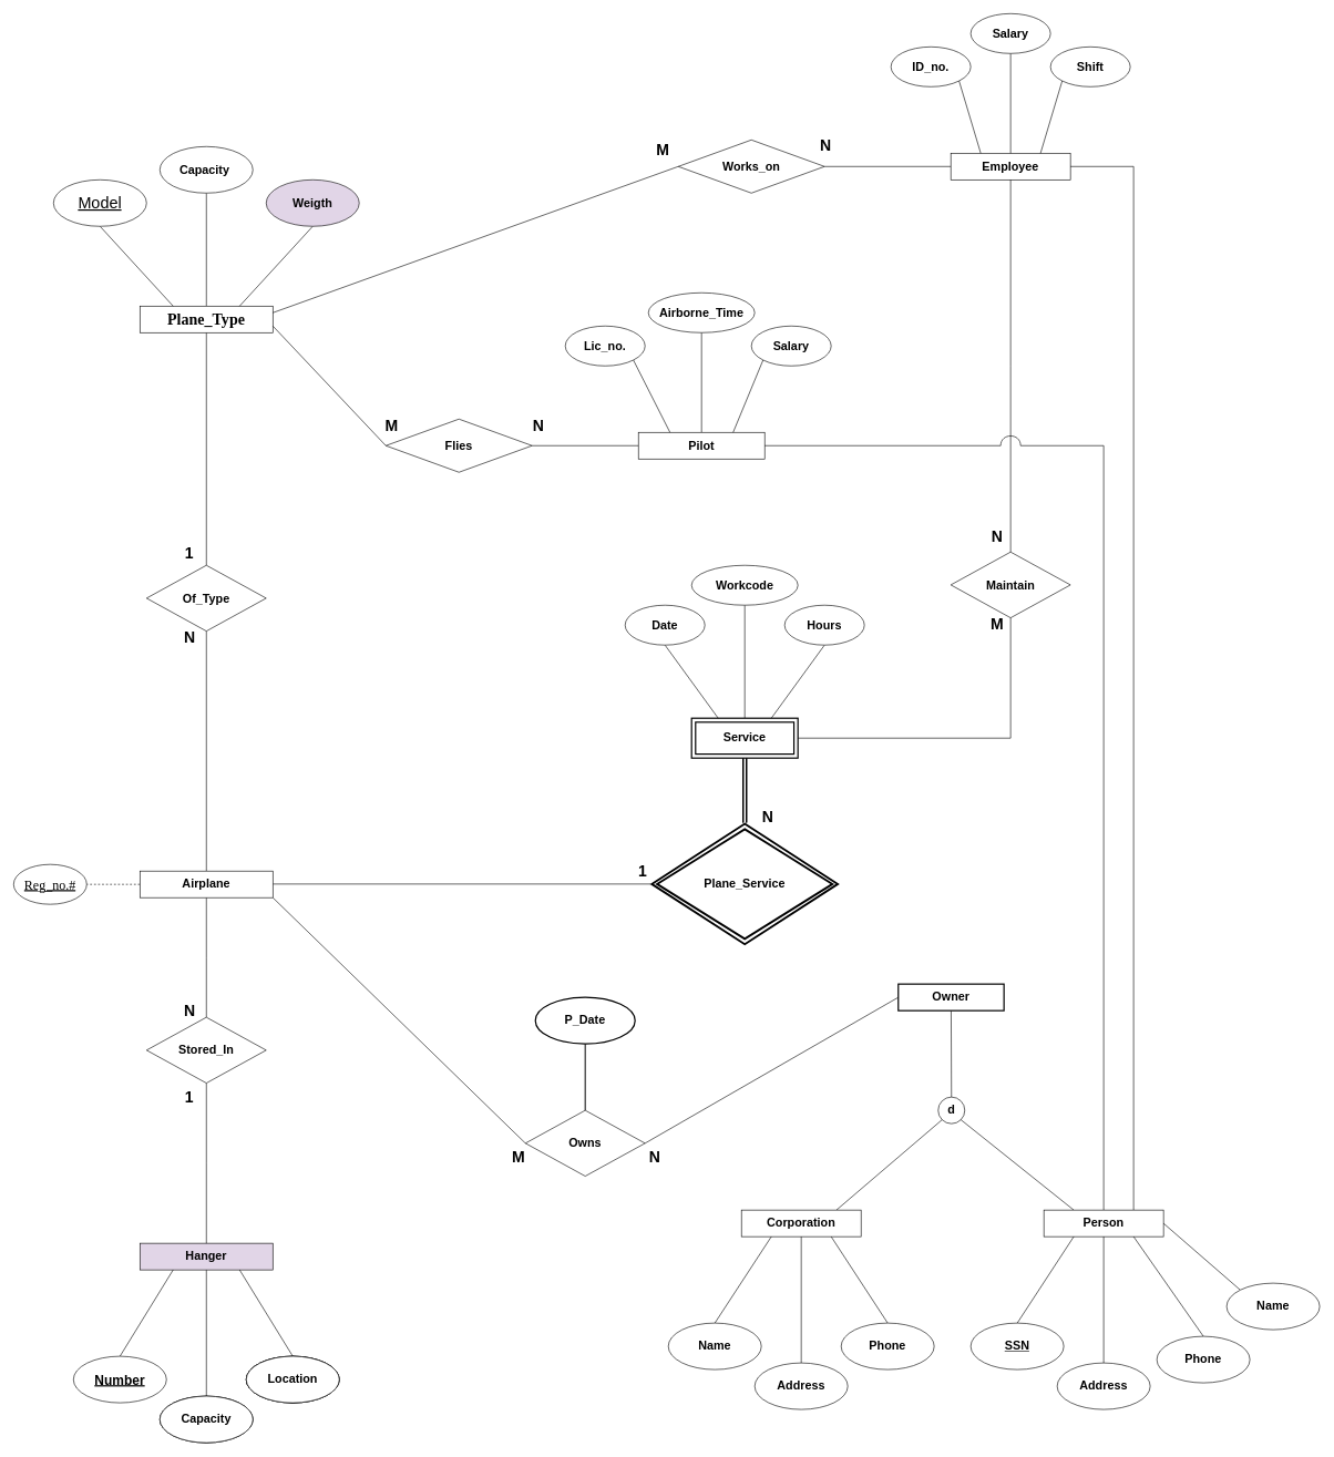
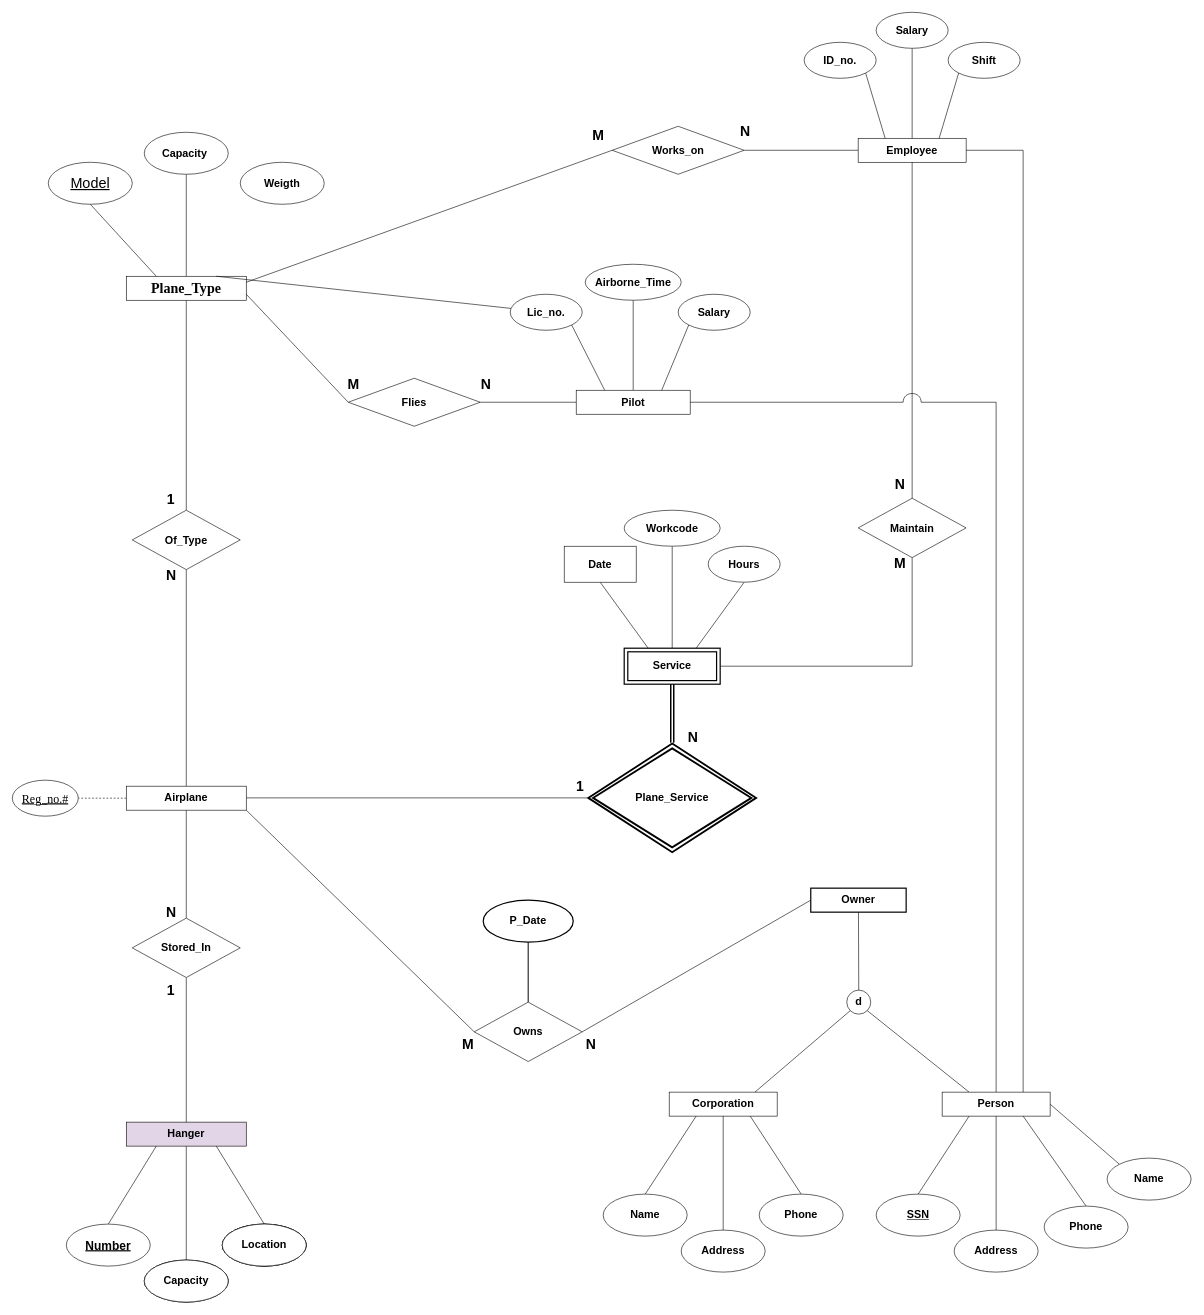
- <mxCell id="15" value="&lt;h2&gt;Weigth&lt;/h2&gt;" style="ellipse;whiteSpace=wrap;html=1;fillColor=#e1d5e7;" parent="1" vertex="1"><mxGeometry x="400" y="270" width="140" height="70" as="geometry" /></mxCell>
+ <mxCell id="15" value="&lt;h2&gt;Weigth&lt;/h2&gt;" style="ellipse;whiteSpace=wrap;html=1;" parent="1" vertex="1"><mxGeometry x="400" y="270" width="140" height="70" as="geometry" /></mxCell>
- <mxCell id="13" value="" style="endArrow=none;html=1;strokeColor=#000000;exitX=0.75;exitY=0;exitDx=0;exitDy=0;entryX=0.5;entryY=1;entryDx=0;entryDy=0;" parent="1" source="12" target="15" edge="1"><mxGeometry width="50" height="50" relative="1" as="geometry"><mxPoint x="360" y="190" as="sourcePoint" /><mxPoint x="470" y="330" as="targetPoint" /></mxGeometry></mxCell>
+ <mxCell id="13" value="" style="endArrow=none;html=1;strokeColor=#000000;exitX=0.75;exitY=0;exitDx=0;exitDy=0;" parent="1" source="12" target="28" edge="1"><mxGeometry width="50" height="50" relative="1" as="geometry"><mxPoint x="360" y="190" as="sourcePoint" /><mxPoint x="470" y="330" as="targetPoint" /></mxGeometry></mxCell>
- <mxCell id="46" value="&lt;h2&gt;Date&lt;/h2&gt;" style="ellipse;whiteSpace=wrap;html=1;" parent="1" vertex="1"><mxGeometry x="940" y="910" width="120" height="60" as="geometry" /></mxCell>
+ <mxCell id="46" value="&lt;h2&gt;Date&lt;/h2&gt;" style="whiteSpace=wrap;html=1;rounded=0;" parent="1" vertex="1"><mxGeometry x="940" y="910" width="120" height="60" as="geometry" /></mxCell>
